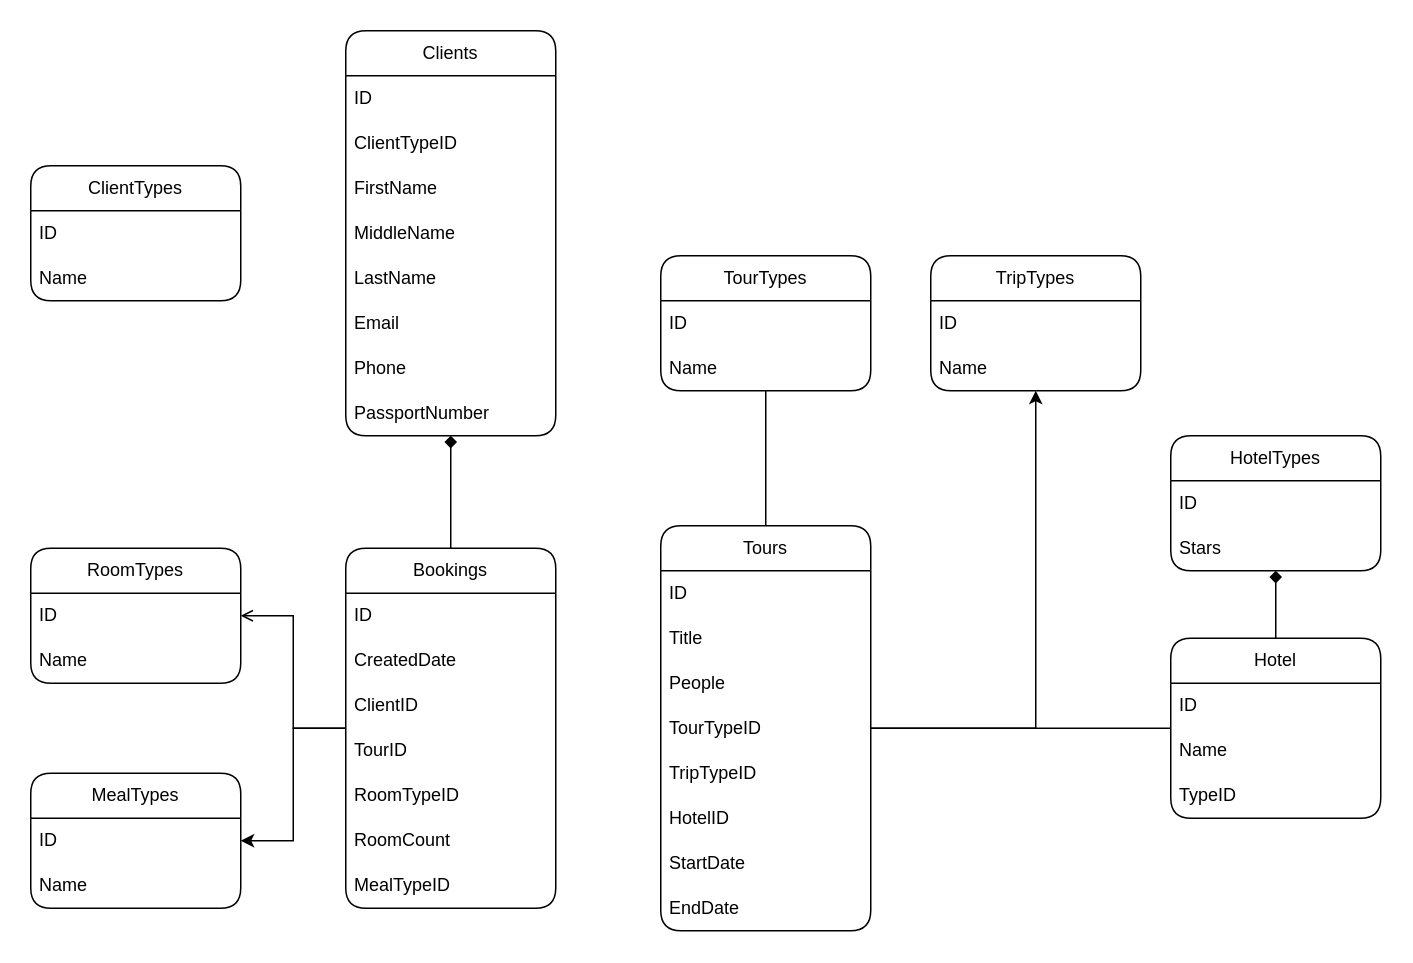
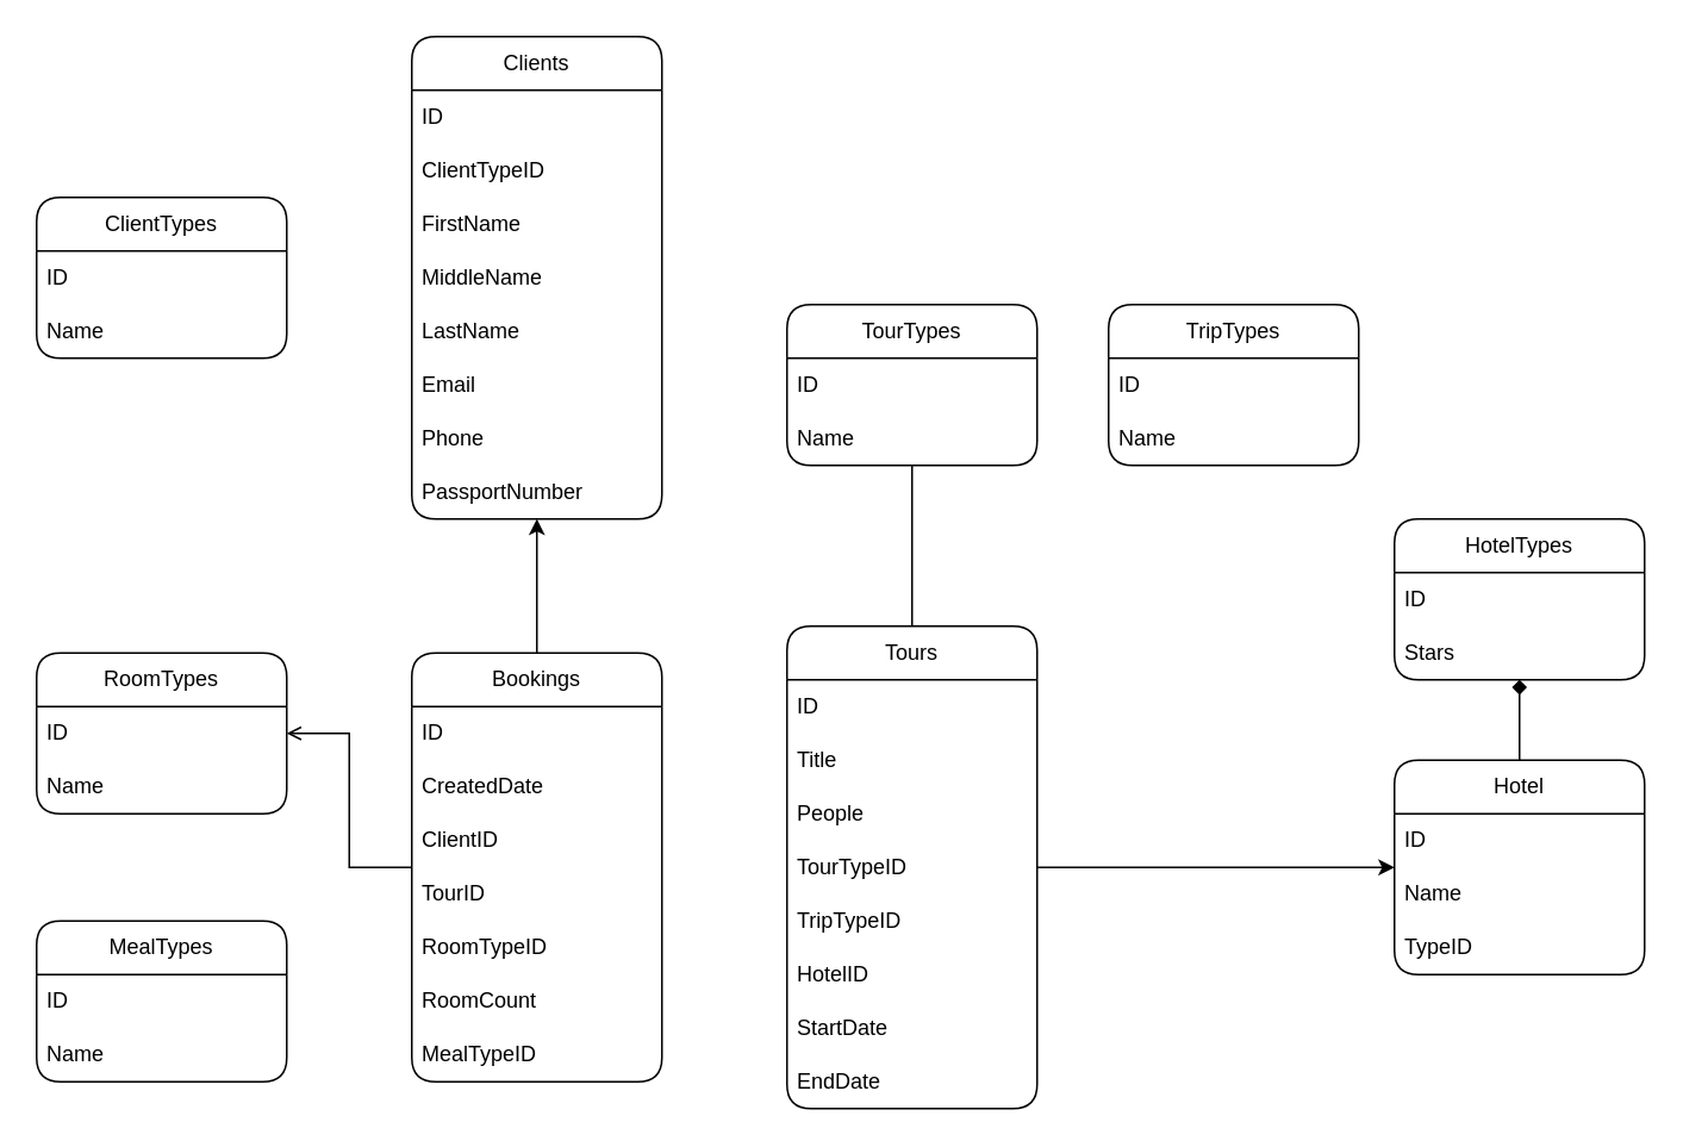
- <mxCell id="56" style="edgeStyle=orthogonalEdgeStyle;rounded=0;orthogonalLoop=1;jettySize=auto;html=1;endArrow=diamond;" edge="1" parent="1" source="48" target="27"><mxGeometry relative="1" as="geometry" /></mxCell>
+ <mxCell id="56" style="edgeStyle=orthogonalEdgeStyle;rounded=0;orthogonalLoop=1;jettySize=auto;html=1;" edge="1" parent="1" source="48" target="27"><mxGeometry relative="1" as="geometry" /></mxCell>
- <mxCell id="2" style="edgeStyle=orthogonalEdgeStyle;rounded=0;orthogonalLoop=1;jettySize=auto;html=1;" edge="1" parent="1" source="5" target="17"><mxGeometry relative="1" as="geometry" /></mxCell>
- <mxCell id="4" style="edgeStyle=orthogonalEdgeStyle;rounded=0;orthogonalLoop=1;jettySize=auto;html=1;endArrow=none;" edge="1" parent="1" source="5" target="20"><mxGeometry relative="1" as="geometry" /></mxCell>
+ <mxCell id="4" style="edgeStyle=orthogonalEdgeStyle;rounded=0;orthogonalLoop=1;jettySize=auto;html=1;" edge="1" parent="1" source="5" target="20"><mxGeometry relative="1" as="geometry" /></mxCell>
- <mxCell id="46" style="edgeStyle=orthogonalEdgeStyle;rounded=0;orthogonalLoop=1;jettySize=auto;html=1;" edge="1" parent="1" source="48" target="43"><mxGeometry relative="1" as="geometry" /></mxCell>
